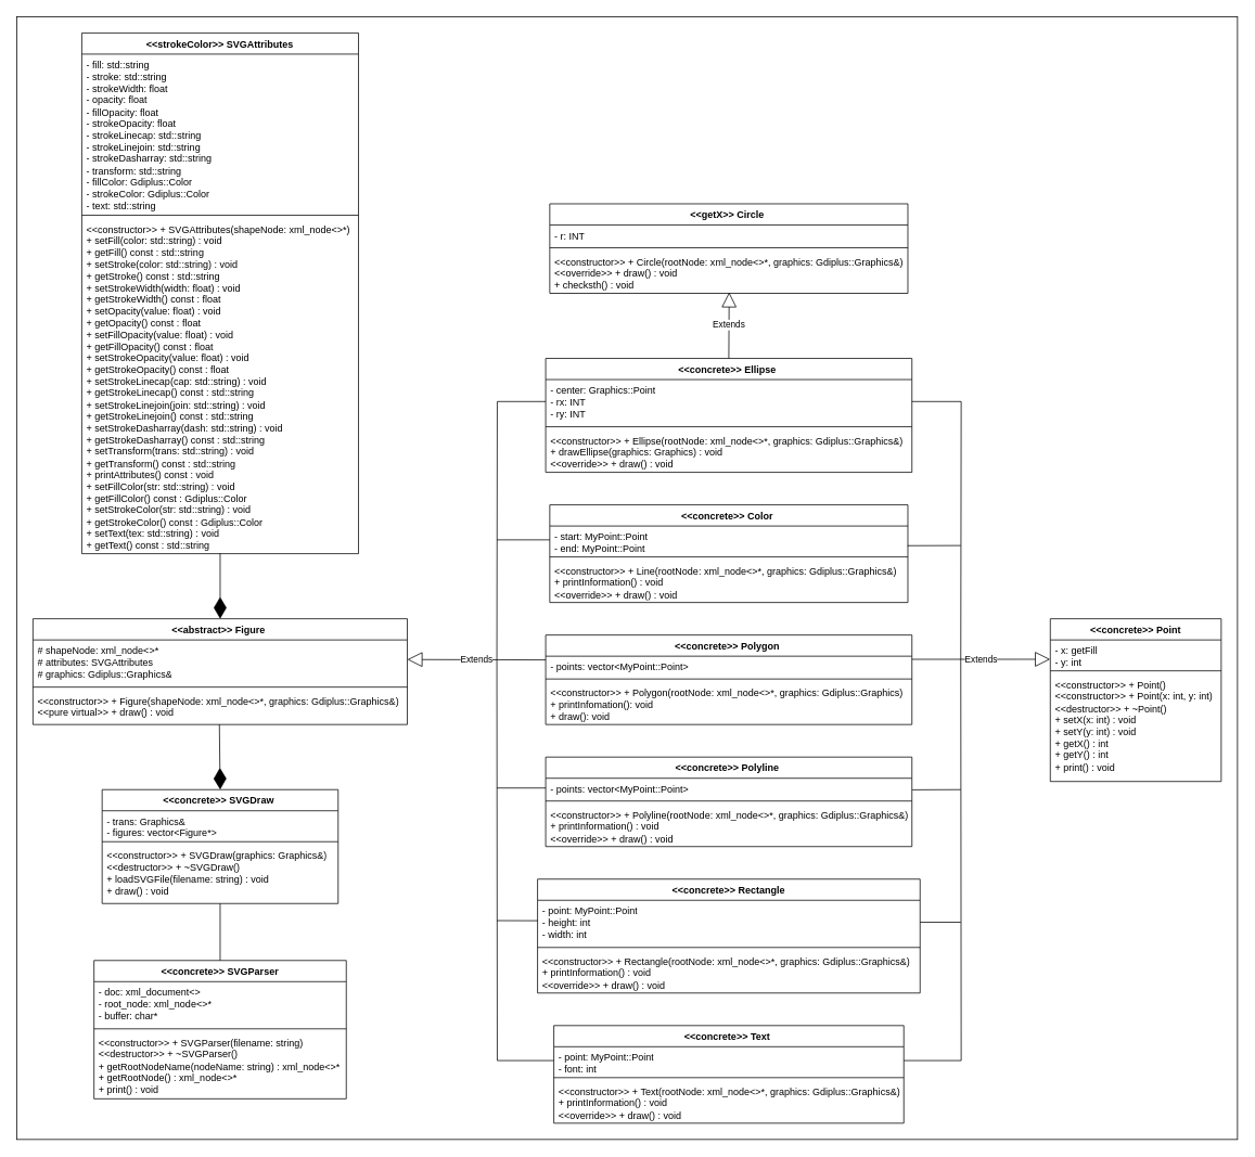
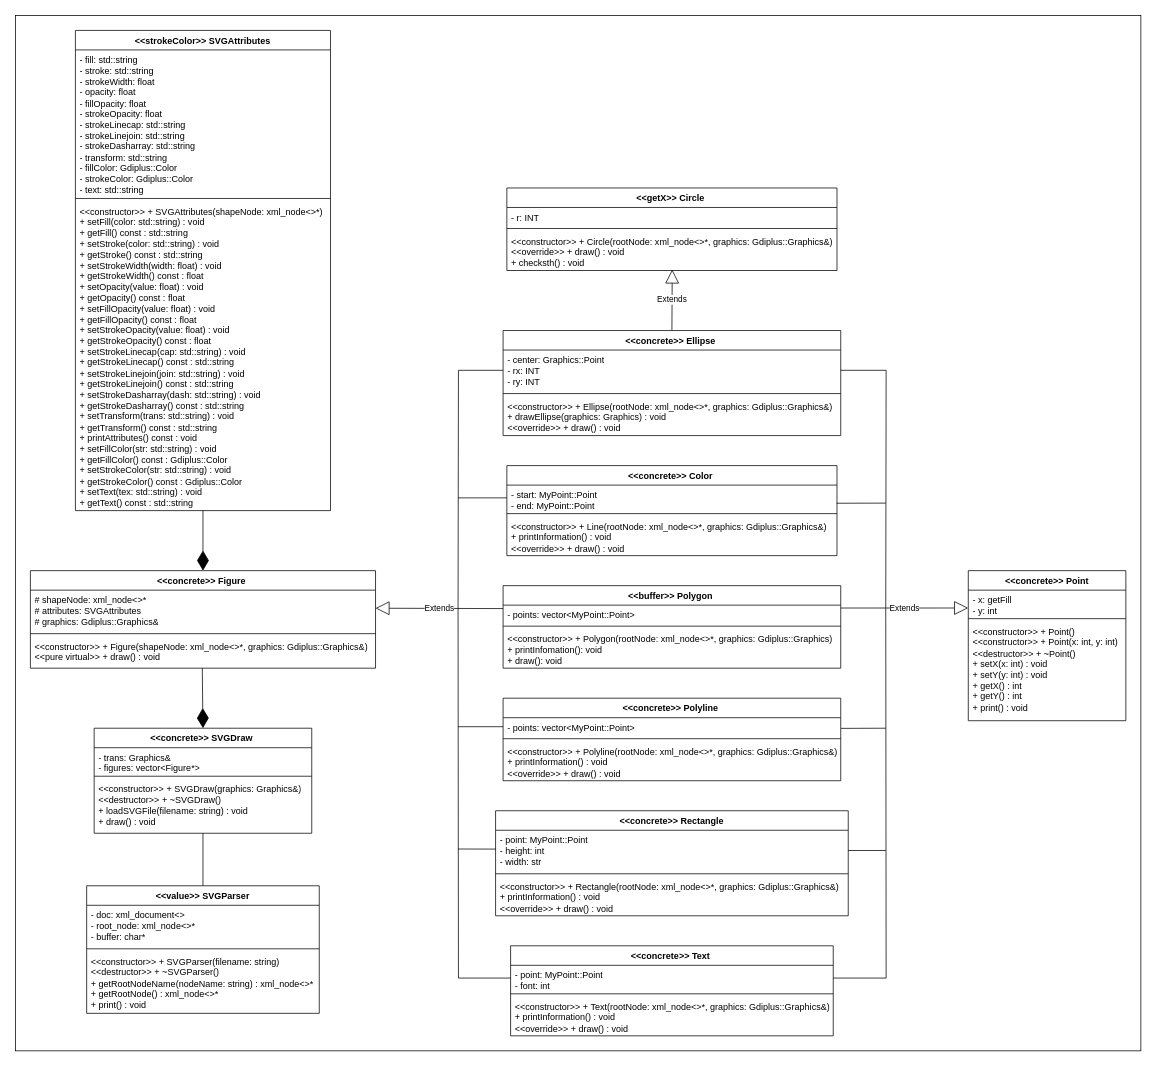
- <mxCell id="62" value="&amp;lt;&amp;lt;&lt;span class=&quot;hljs-keyword&quot;&gt;abstract&lt;/span&gt;&amp;gt;&amp;gt;          Figure&amp;nbsp;" style="swimlane;fontStyle=1;align=center;verticalAlign=top;childLayout=stackLayout;horizontal=1;startSize=26;horizontalStack=0;resizeParent=1;resizeParentMax=0;resizeLast=0;collapsible=1;marginBottom=0;whiteSpace=wrap;html=1;" vertex="1" parent="1"><mxGeometry x="40" y="760" width="460" height="130" as="geometry" /></mxCell>
+ <mxCell id="62" value="&amp;lt;&amp;lt;&lt;span class=&quot;hljs-keyword&quot;&gt;concrete&lt;/span&gt;&amp;gt;&amp;gt;          Figure&amp;nbsp;" style="swimlane;fontStyle=1;align=center;verticalAlign=top;childLayout=stackLayout;horizontal=1;startSize=26;horizontalStack=0;resizeParent=1;resizeParentMax=0;resizeLast=0;collapsible=1;marginBottom=0;whiteSpace=wrap;html=1;" vertex="1" parent="1"><mxGeometry x="40" y="760" width="460" height="130" as="geometry" /></mxCell>
- <mxCell id="19" value="&amp;lt;&lt;span class=&quot;xml&quot;&gt;&amp;lt;&lt;span class=&quot;hljs-name&quot;&gt;concrete&lt;/span&gt;&amp;gt;&lt;/span&gt;&amp;gt;      Polygon&amp;nbsp;" style="swimlane;fontStyle=1;align=center;verticalAlign=top;childLayout=stackLayout;horizontal=1;startSize=26;horizontalStack=0;resizeParent=1;resizeParentMax=0;resizeLast=0;collapsible=1;marginBottom=0;whiteSpace=wrap;html=1;" parent="1" vertex="1"><mxGeometry x="670" y="780" width="450" height="110" as="geometry" /></mxCell>
+ <mxCell id="19" value="&amp;lt;&lt;span class=&quot;xml&quot;&gt;&amp;lt;&lt;span class=&quot;hljs-name&quot;&gt;buffer&lt;/span&gt;&amp;gt;&lt;/span&gt;&amp;gt;      Polygon&amp;nbsp;" style="swimlane;fontStyle=1;align=center;verticalAlign=top;childLayout=stackLayout;horizontal=1;startSize=26;horizontalStack=0;resizeParent=1;resizeParentMax=0;resizeLast=0;collapsible=1;marginBottom=0;whiteSpace=wrap;html=1;" parent="1" vertex="1"><mxGeometry x="670" y="780" width="450" height="110" as="geometry" /></mxCell>
- <mxCell id="28" value="- point: MyPoint::Point&lt;br/&gt;- height: &lt;span class=&quot;hljs-type&quot;&gt;int&lt;/span&gt;&lt;br/&gt;- width: &lt;span class=&quot;hljs-type&quot;&gt;int&lt;/span&gt;" style="text;strokeColor=none;fillColor=none;align=left;verticalAlign=top;spacingLeft=4;spacingRight=4;overflow=hidden;rotatable=0;points=[[0,0.5],[1,0.5]];portConstraint=eastwest;whiteSpace=wrap;html=1;" parent="27" vertex="1"><mxGeometry y="26" width="470" height="54" as="geometry" /></mxCell>
+ <mxCell id="28" value="- point: MyPoint::Point&lt;br/&gt;- height: &lt;span class=&quot;hljs-type&quot;&gt;int&lt;/span&gt;&lt;br/&gt;- width: &lt;span class=&quot;hljs-type&quot;&gt;str&lt;/span&gt;" style="text;strokeColor=none;fillColor=none;align=left;verticalAlign=top;spacingLeft=4;spacingRight=4;overflow=hidden;rotatable=0;points=[[0,0.5],[1,0.5]];portConstraint=eastwest;whiteSpace=wrap;html=1;" parent="27" vertex="1"><mxGeometry y="26" width="470" height="54" as="geometry" /></mxCell>
- <mxCell id="7" value="                     &amp;lt;&amp;lt;concrete&amp;gt;&amp;gt;      SVGParser&lt;div&gt;&lt;br/&gt;&lt;/div&gt;" style="swimlane;fontStyle=1;align=center;verticalAlign=top;childLayout=stackLayout;horizontal=1;startSize=26;horizontalStack=0;resizeParent=1;resizeParentMax=0;resizeLast=0;collapsible=1;marginBottom=0;whiteSpace=wrap;html=1;" parent="1" vertex="1"><mxGeometry x="115" y="1180" width="310" height="170" as="geometry" /></mxCell>
+ <mxCell id="7" value="                     &amp;lt;&amp;lt;value&amp;gt;&amp;gt;      SVGParser&lt;div&gt;&lt;br/&gt;&lt;/div&gt;" style="swimlane;fontStyle=1;align=center;verticalAlign=top;childLayout=stackLayout;horizontal=1;startSize=26;horizontalStack=0;resizeParent=1;resizeParentMax=0;resizeLast=0;collapsible=1;marginBottom=0;whiteSpace=wrap;html=1;" parent="1" vertex="1"><mxGeometry x="115" y="1180" width="310" height="170" as="geometry" /></mxCell>
